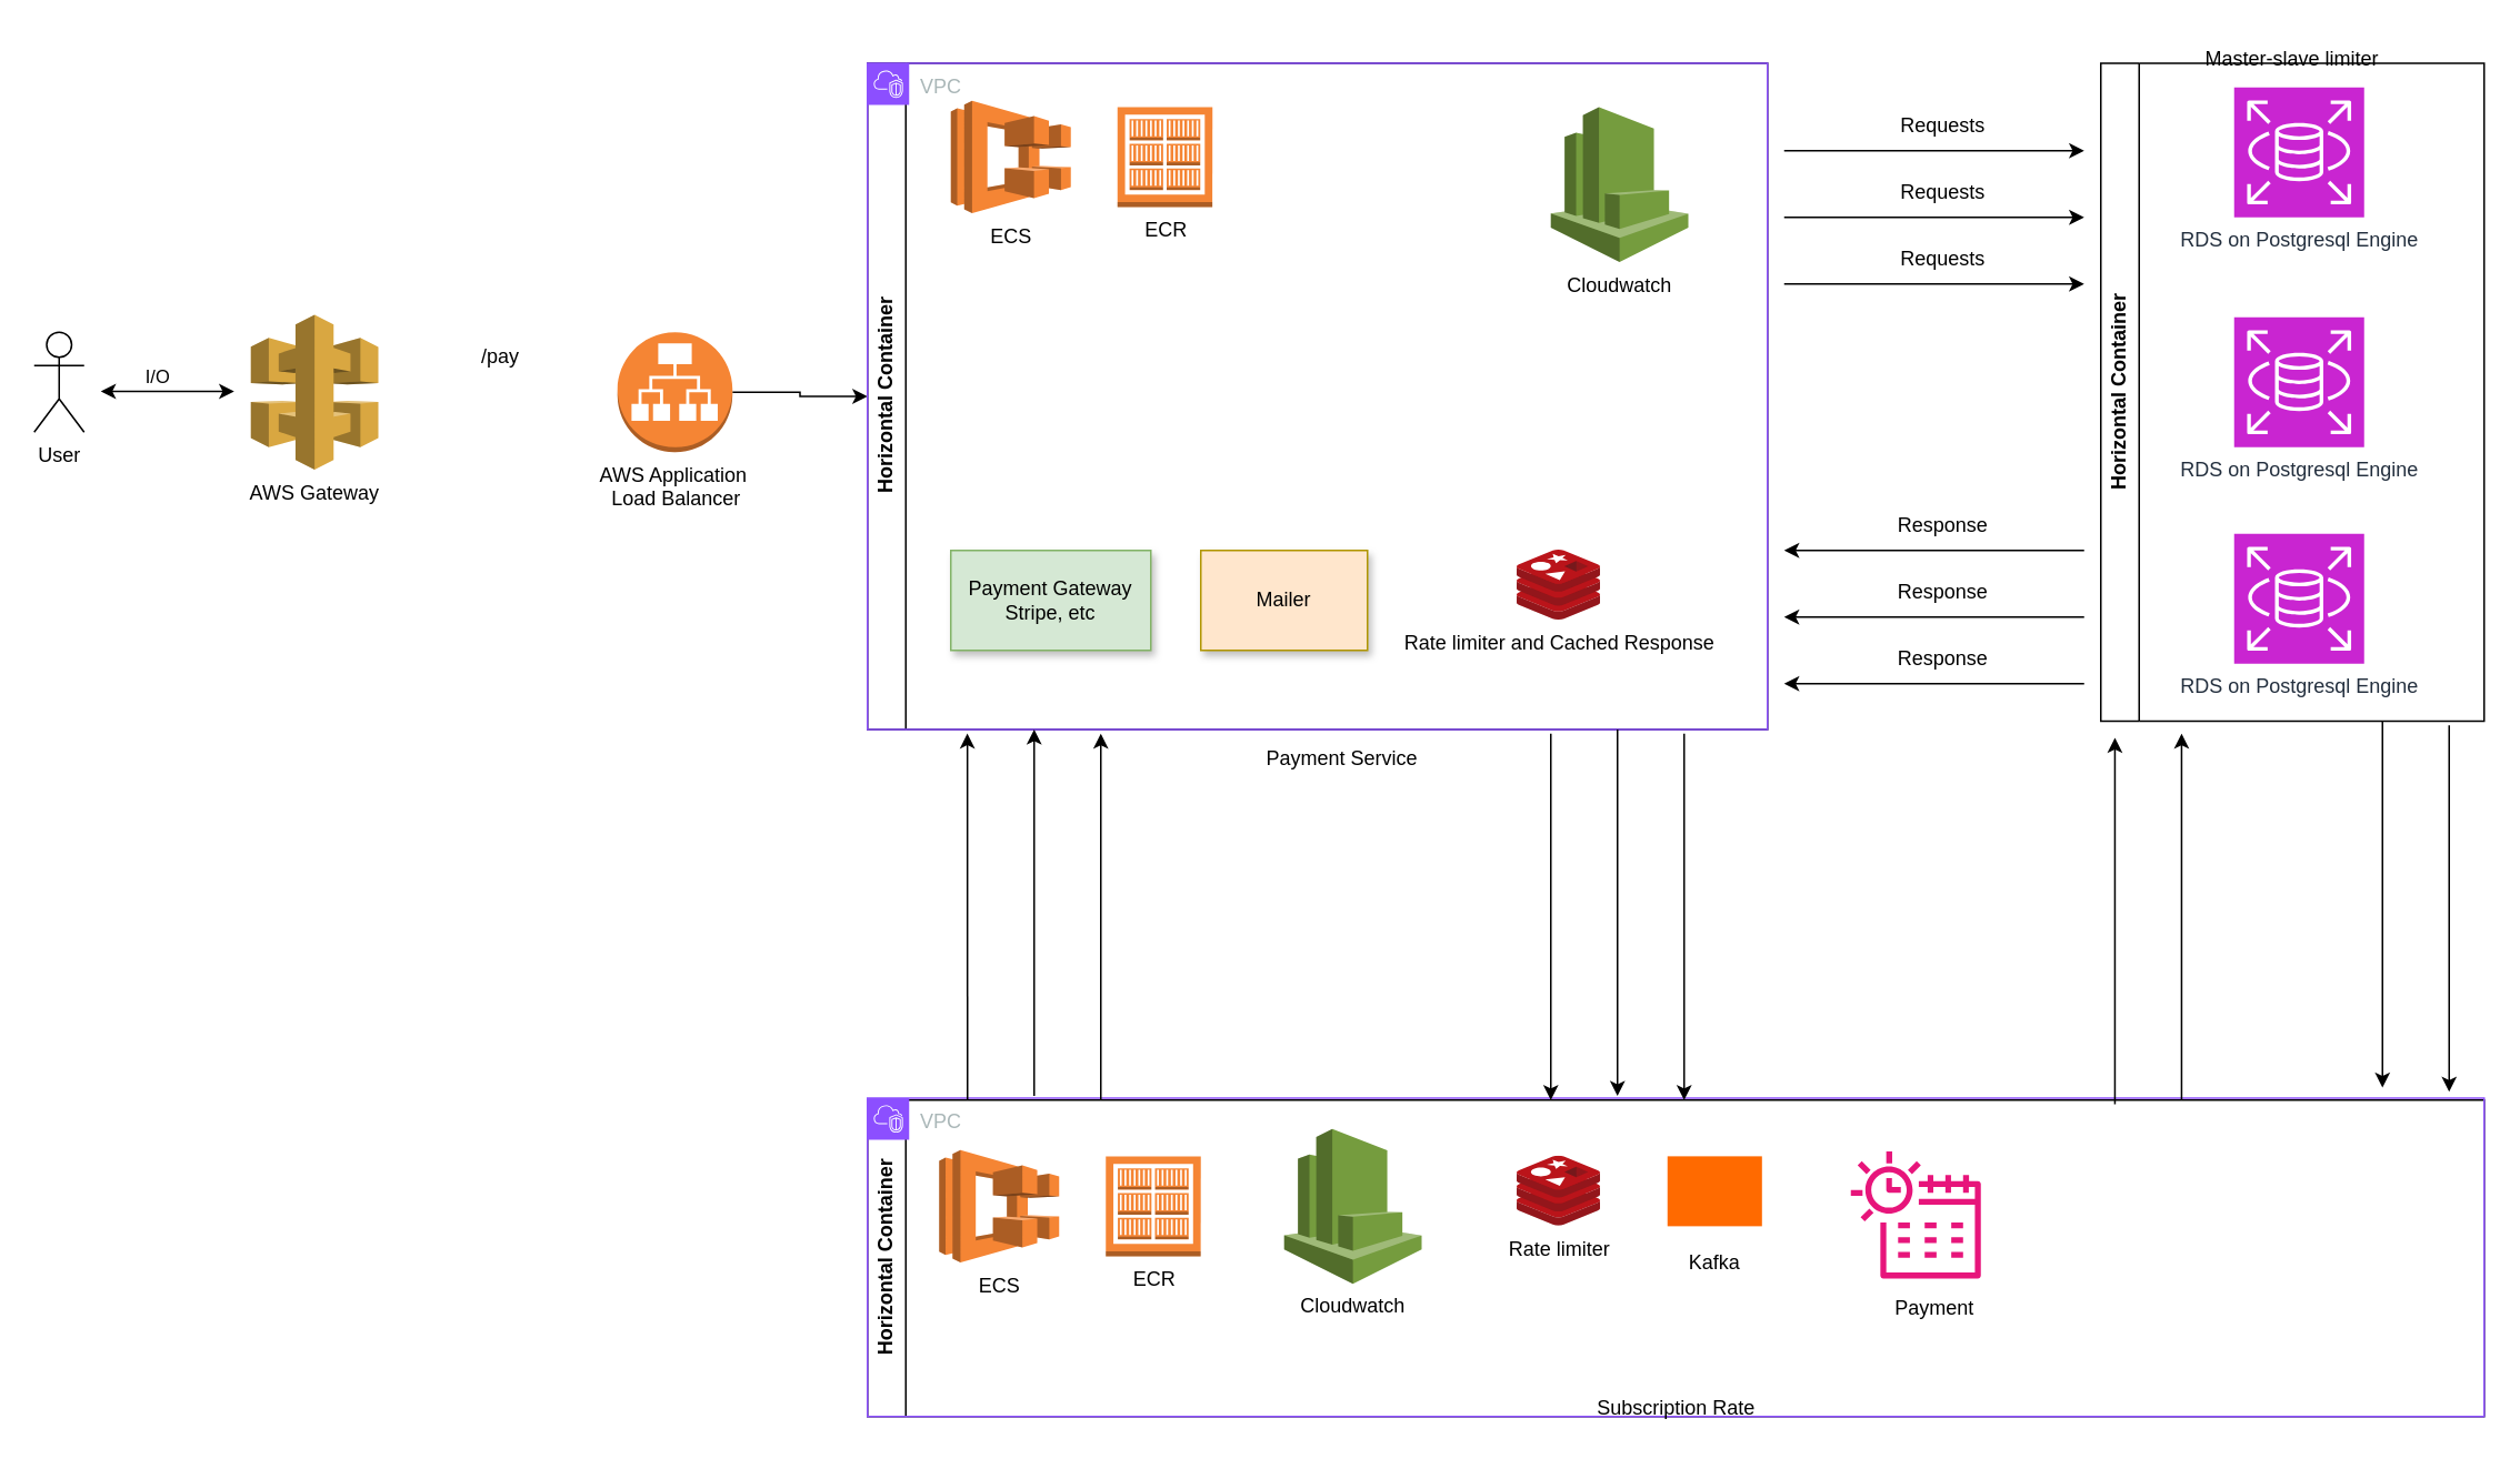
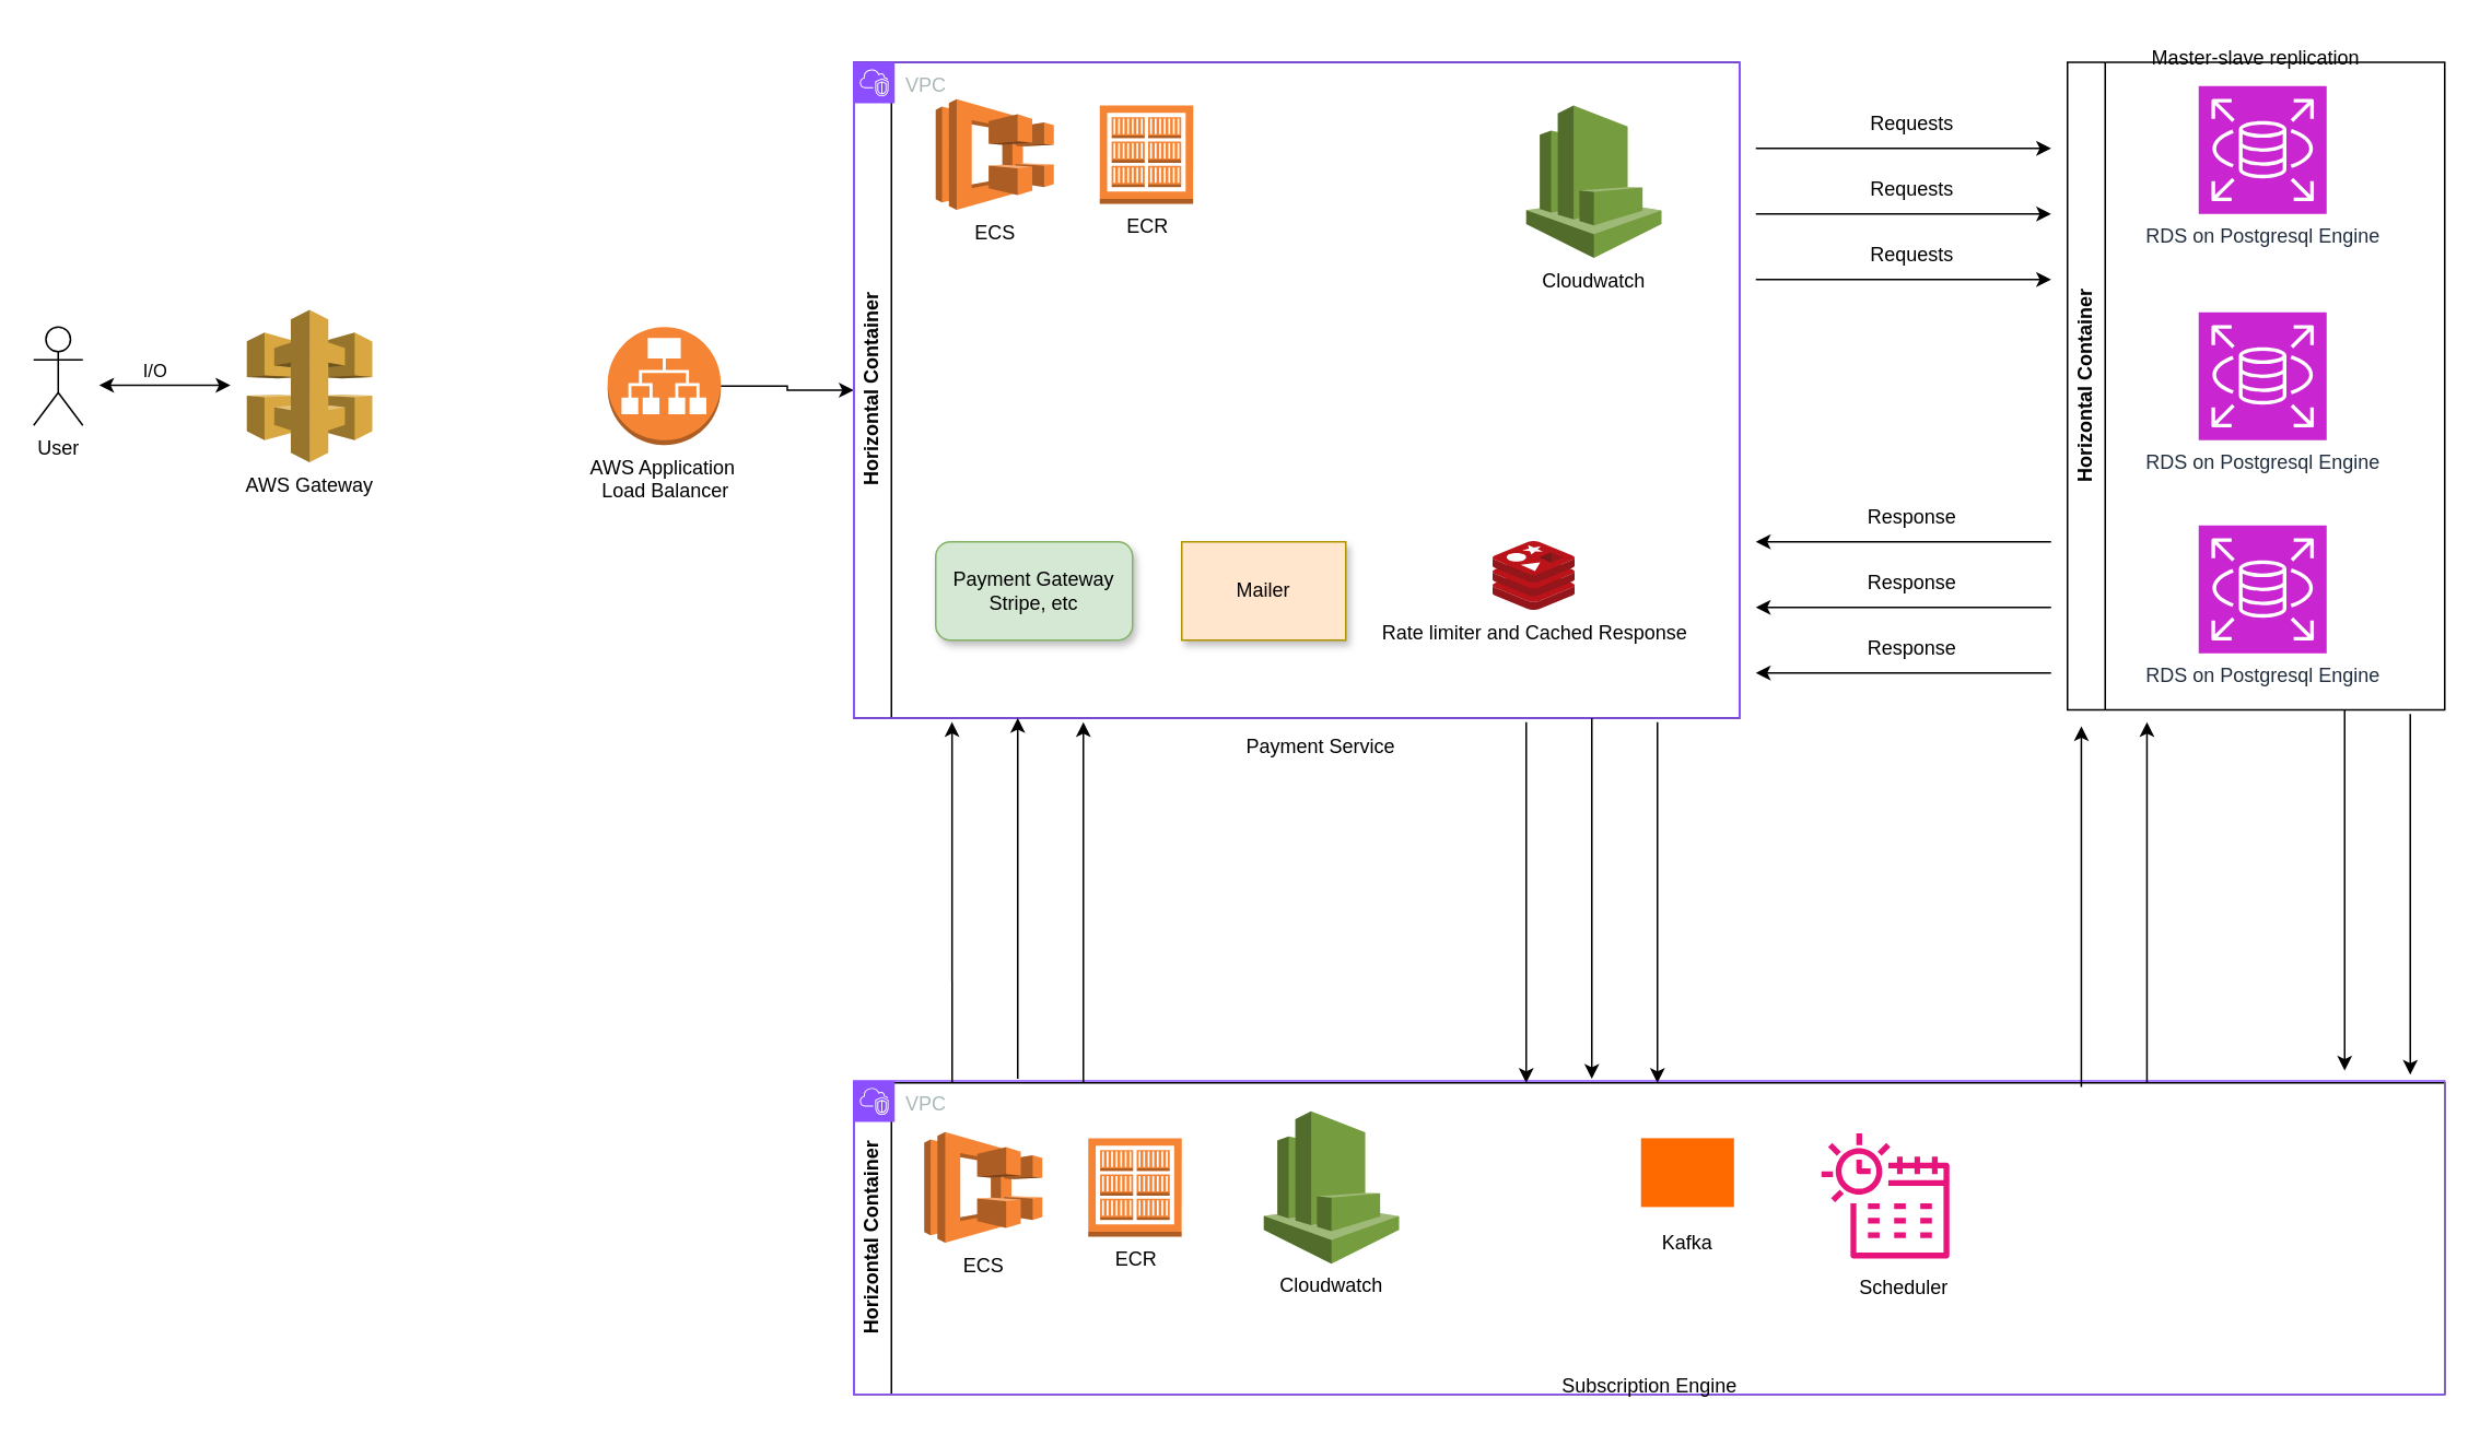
- <mxCell id="34" value="Master-slave limiter" style="text;html=1;align=center;verticalAlign=middle;whiteSpace=wrap;rounded=0;" vertex="1" parent="1"><mxGeometry x="1310" y="20" width="130" height="30" as="geometry" /></mxCell>
+ <mxCell id="34" value="Master-slave replication" style="text;html=1;align=center;verticalAlign=middle;whiteSpace=wrap;rounded=0;" vertex="1" parent="1"><mxGeometry x="1310" y="20" width="130" height="30" as="geometry" /></mxCell>
- <mxCell id="5" value="/pay" style="text;html=1;align=center;verticalAlign=middle;whiteSpace=wrap;rounded=0;" vertex="1" parent="1"><mxGeometry x="270" y="199" width="60" height="30" as="geometry" /></mxCell>
- <mxCell id="9" value="Payment Gateway&lt;div&gt;Stripe, etc&lt;/div&gt;" style="rounded=0;whiteSpace=wrap;html=1;fillColor=#d5e8d4;strokeColor=#82b366;shadow=1;" vertex="1" parent="6"><mxGeometry x="50" y="292.5" width="120" height="60" as="geometry" /></mxCell>
+ <mxCell id="9" value="Payment Gateway&lt;div&gt;Stripe, etc&lt;/div&gt;" style="whiteSpace=wrap;html=1;fillColor=#d5e8d4;strokeColor=#82b366;shadow=1;rounded=1;" vertex="1" parent="6"><mxGeometry x="50" y="292.5" width="120" height="60" as="geometry" /></mxCell>
- <mxCell id="36" value="Rate limiter" style="image;sketch=0;aspect=fixed;html=1;points=[];align=center;fontSize=12;image=img/lib/mscae/Cache_Redis_Product.svg;" vertex="1" parent="35"><mxGeometry x="390" y="33.75" width="50" height="42" as="geometry" /></mxCell>
- <mxCell id="43" value="Payment" style="text;html=1;align=center;verticalAlign=middle;resizable=0;points=[];autosize=1;strokeColor=none;fillColor=none;" vertex="1" parent="35"><mxGeometry x="600" y="110.25" width="80" height="30" as="geometry" /></mxCell>
+ <mxCell id="43" value="Scheduler" style="text;html=1;align=center;verticalAlign=middle;resizable=0;points=[];autosize=1;strokeColor=none;fillColor=none;" vertex="1" parent="35"><mxGeometry x="600" y="110.25" width="80" height="30" as="geometry" /></mxCell>
- <mxCell id="51" value="Subscription Rate" style="text;html=1;align=center;verticalAlign=middle;resizable=0;points=[];autosize=1;strokeColor=none;fillColor=none;" vertex="1" parent="1"><mxGeometry x="940" y="830" width="130" height="30" as="geometry" /></mxCell>
+ <mxCell id="51" value="Subscription Engine" style="text;html=1;align=center;verticalAlign=middle;resizable=0;points=[];autosize=1;strokeColor=none;fillColor=none;" vertex="1" parent="1"><mxGeometry x="940" y="830" width="130" height="30" as="geometry" /></mxCell>
